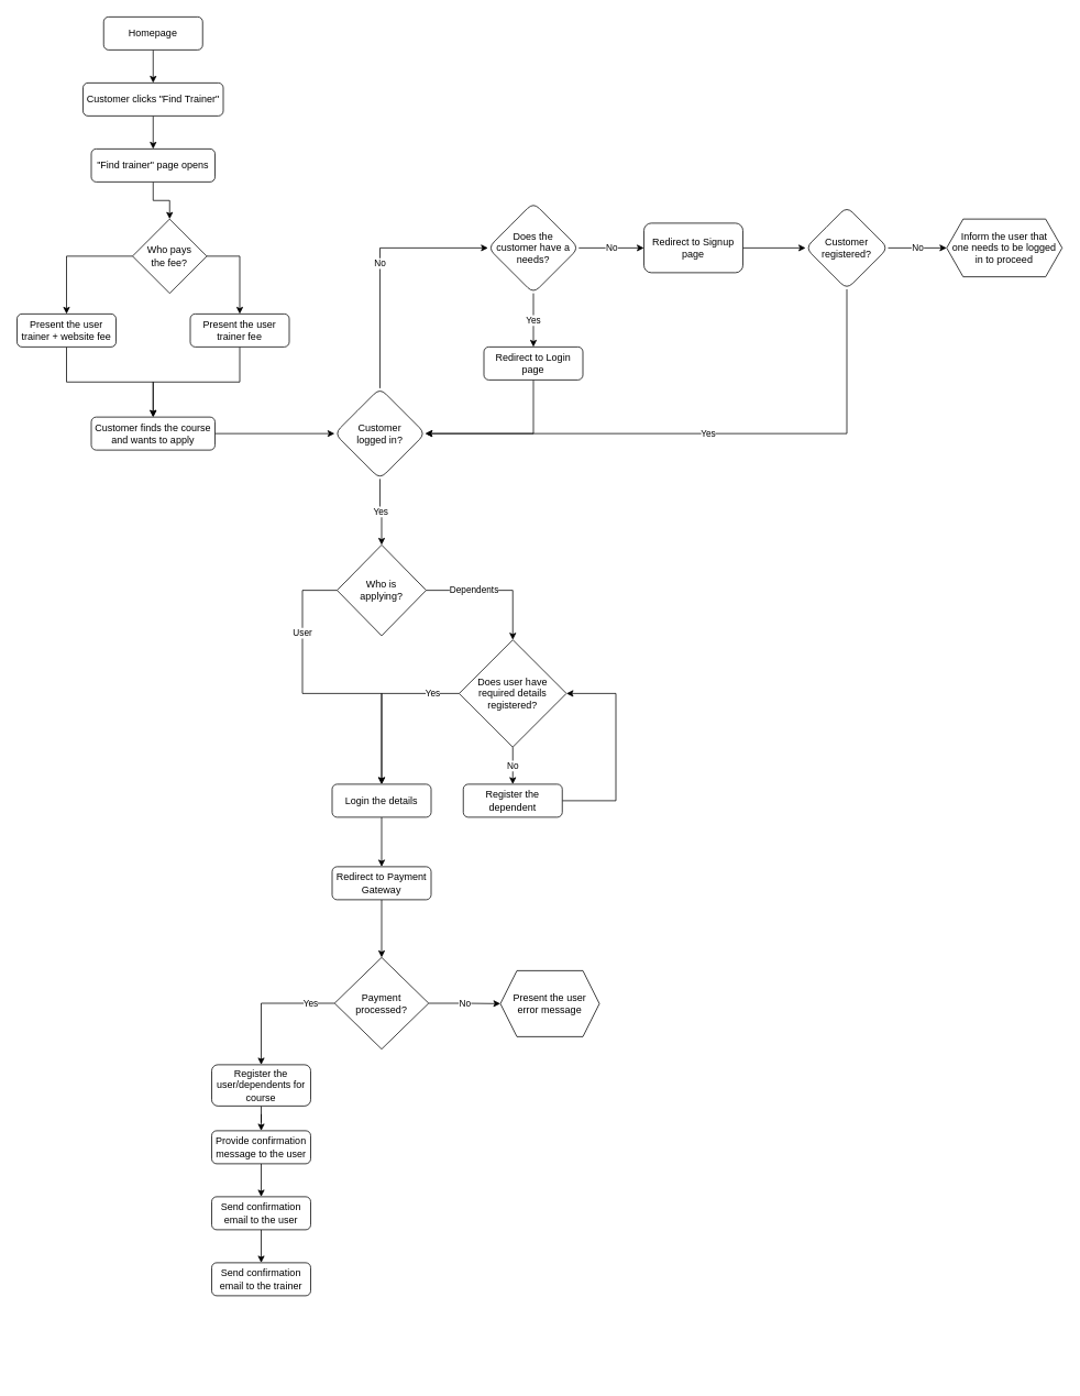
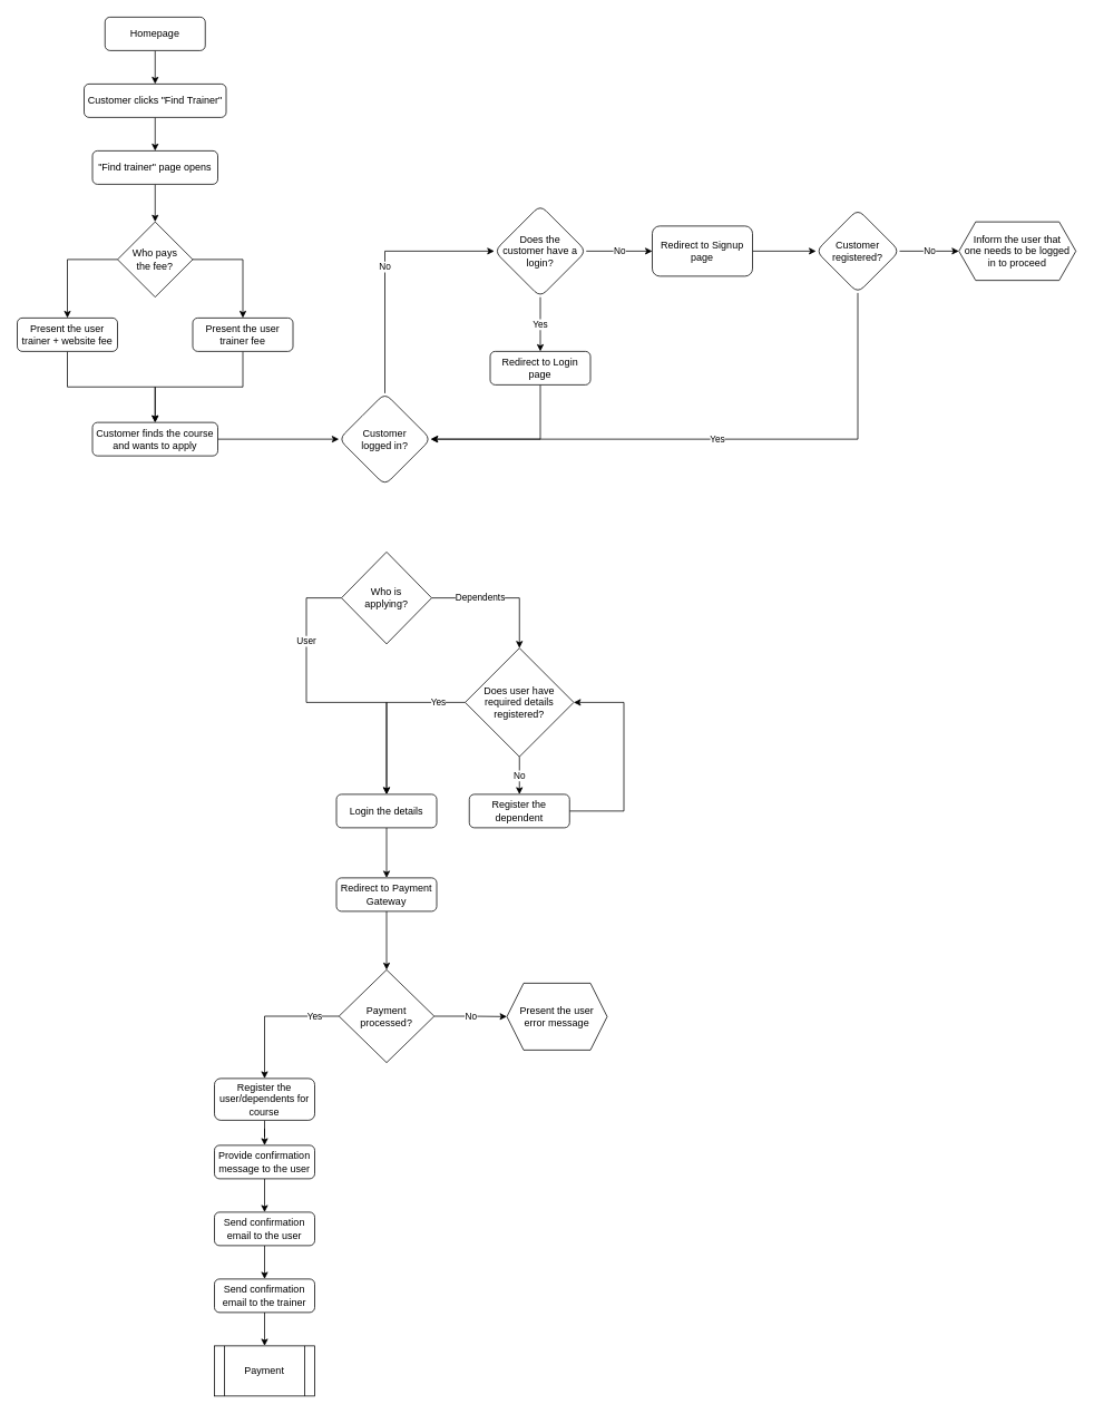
- <mxCell id="15" value="Does the&lt;br&gt;customer have a needs?" style="rhombus;whiteSpace=wrap;html=1;rounded=1;" vertex="1" parent="1"><mxGeometry x="591" y="245" width="110" height="110" as="geometry" /></mxCell>
+ <mxCell id="15" value="Does the&lt;br&gt;customer have a login?" style="rhombus;whiteSpace=wrap;html=1;rounded=1;" vertex="1" parent="1"><mxGeometry x="591" y="245" width="110" height="110" as="geometry" /></mxCell>
- <mxCell id="50" value="Who pays&lt;br&gt;the fee?" style="rhombus;whiteSpace=wrap;html=1;" vertex="1" parent="1"><mxGeometry x="160" y="265" width="90" height="90" as="geometry" /></mxCell>
+ <mxCell id="50" value="Who pays&lt;br&gt;the fee?" style="rhombus;whiteSpace=wrap;html=1;" vertex="1" parent="1"><mxGeometry x="140" y="265" width="90" height="90" as="geometry" /></mxCell>
- <mxCell id="11" value="Yes" style="edgeStyle=orthogonalEdgeStyle;rounded=0;orthogonalLoop=1;jettySize=auto;html=1;entryX=0.5;entryY=0;entryDx=0;entryDy=0;" edge="1" parent="1" source="12" target="26"><mxGeometry relative="1" as="geometry"><mxPoint x="460" y="615" as="targetPoint" /></mxGeometry></mxCell>
+ <mxCell id="45" value="" style="edgeStyle=orthogonalEdgeStyle;rounded=0;orthogonalLoop=1;jettySize=auto;html=1;" edge="1" parent="1" source="46" target="47"><mxGeometry relative="1" as="geometry" /></mxCell>
+ <mxCell id="47" value="Payment" style="shape=process;whiteSpace=wrap;html=1;backgroundOutline=1;" vertex="1" parent="1"><mxGeometry x="256" y="1610" width="120" height="60" as="geometry" /></mxCell>
